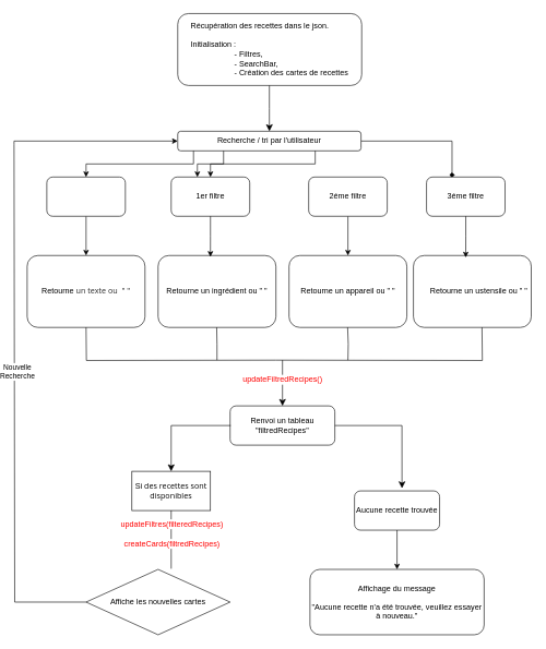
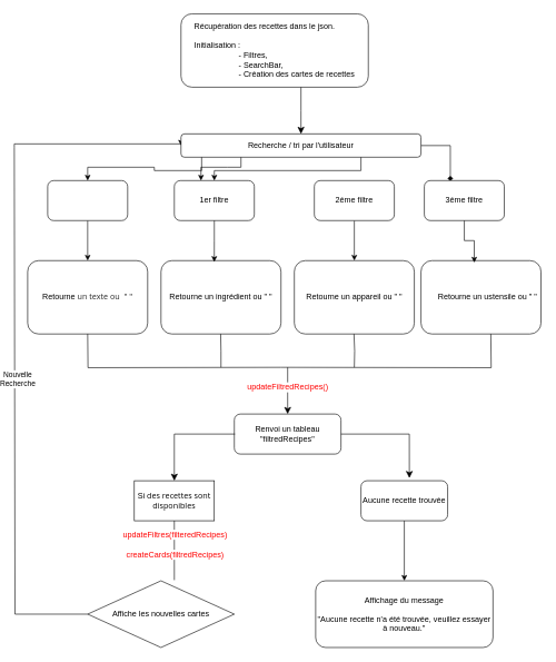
- <mxCell id="5" value="Recherche / tri par l'utilisateur" style="rounded=1;whiteSpace=wrap;html=1;" vertex="1" parent="1"><mxGeometry x="270" y="200" width="280" height="30" as="geometry" /></mxCell>
+ <mxCell id="5" value="Recherche / tri par l'utilisateur" style="rounded=1;whiteSpace=wrap;html=1;" vertex="1" parent="1"><mxGeometry x="270" y="200" width="360" height="35" as="geometry" /></mxCell>
- <mxCell id="13" value="3éme filtre" style="rounded=1;whiteSpace=wrap;html=1;" vertex="1" parent="1"><mxGeometry x="650" y="270" width="120" height="60" as="geometry" /></mxCell>
+ <mxCell id="13" value="3éme filtre" style="rounded=1;whiteSpace=wrap;html=1;" vertex="1" parent="1"><mxGeometry x="635" y="270" width="120" height="60" as="geometry" /></mxCell>
- <mxCell id="37" value="Aucune recette trouvée" style="rounded=1;whiteSpace=wrap;html=1;" vertex="1" parent="1"><mxGeometry x="540" y="750" width="130" height="60" as="geometry" /></mxCell>
+ <mxCell id="37" value="Aucune recette trouvée" style="rounded=1;whiteSpace=wrap;html=1;" vertex="1" parent="1"><mxGeometry x="540" y="720" width="130" height="60" as="geometry" /></mxCell>
